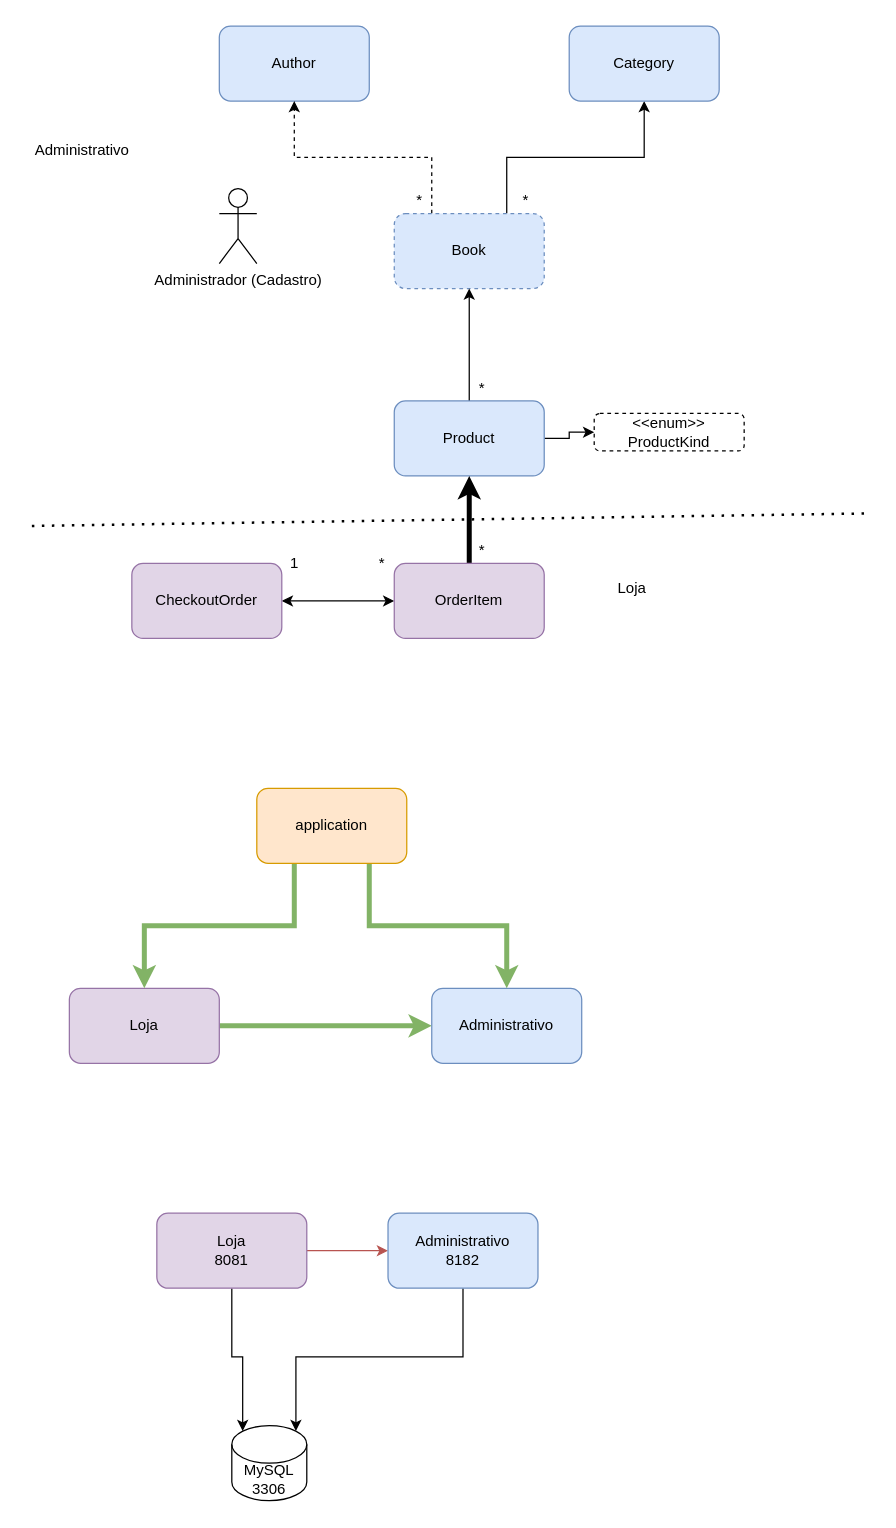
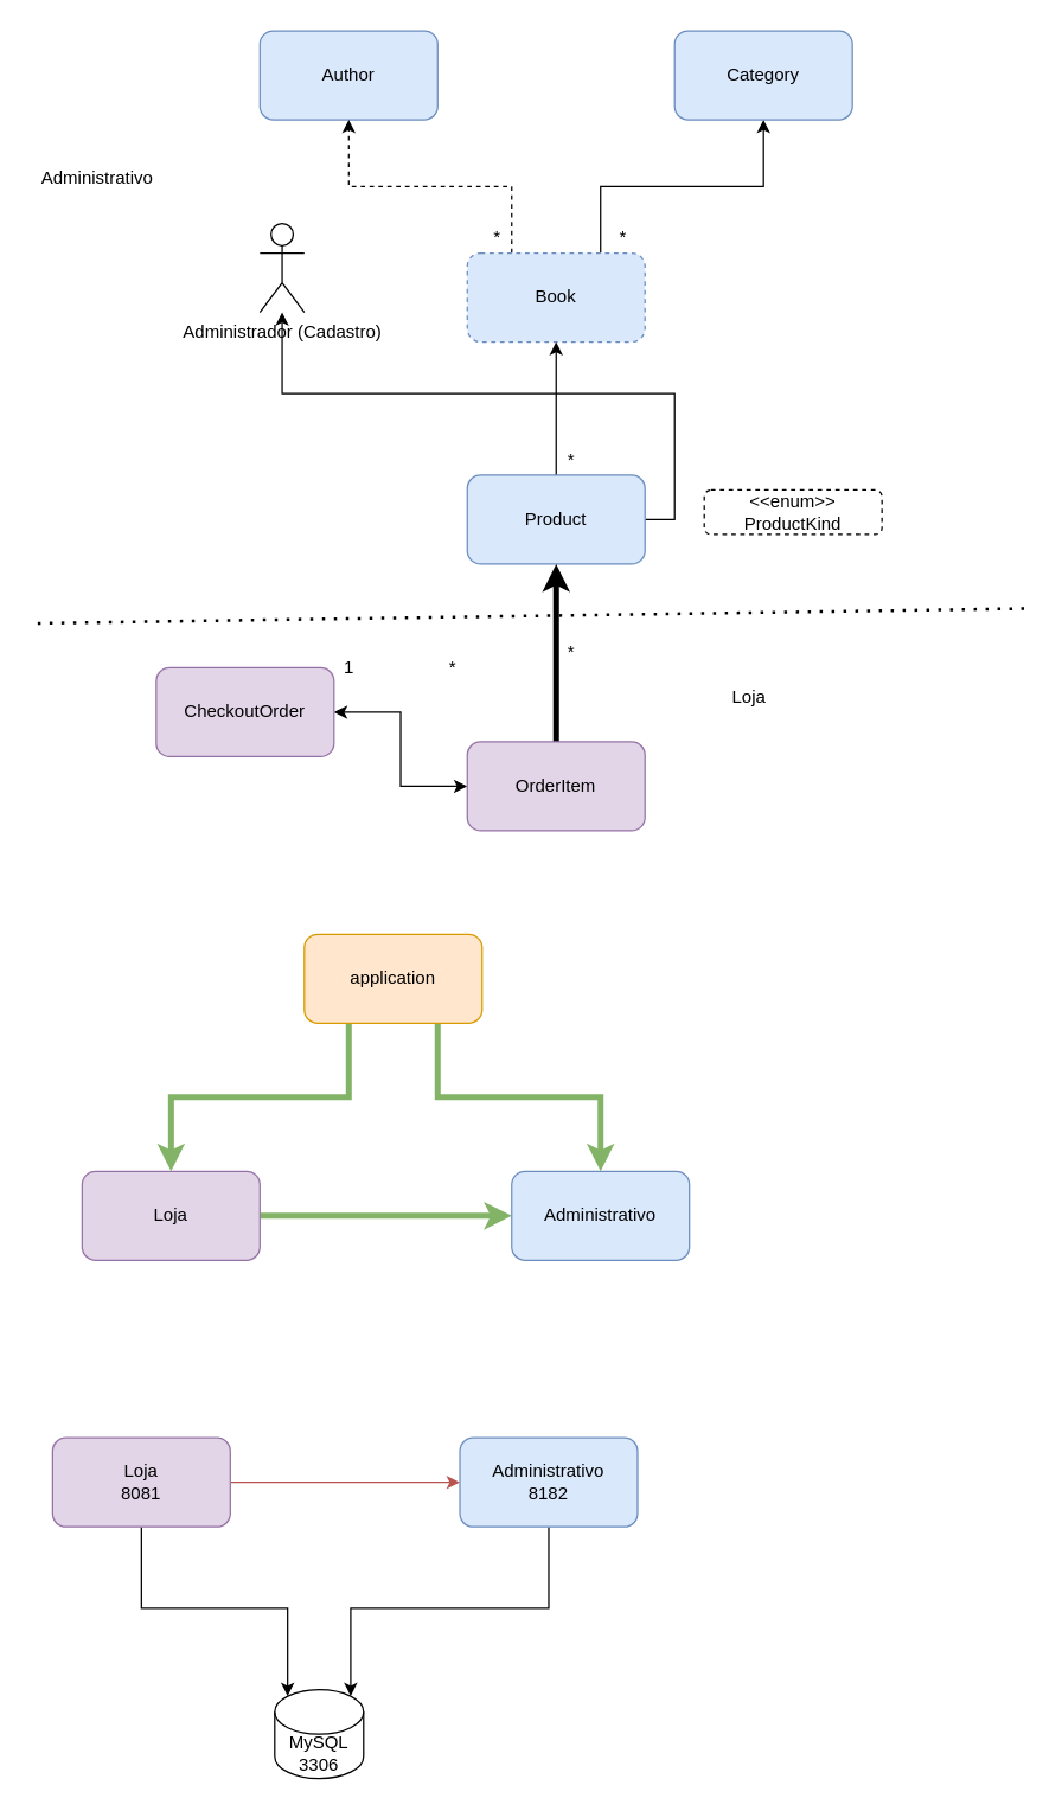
- <mxCell id="7" style="edgeStyle=orthogonalEdgeStyle;rounded=0;orthogonalLoop=1;jettySize=auto;html=1;exitX=1;exitY=0.5;exitDx=0;exitDy=0;entryX=0;entryY=0.5;entryDx=0;entryDy=0;startArrow=none;startFill=0;" parent="1" source="9" target="10" edge="1"><mxGeometry relative="1" as="geometry" /></mxCell>
+ <mxCell id="7" style="edgeStyle=orthogonalEdgeStyle;rounded=0;orthogonalLoop=1;jettySize=auto;html=1;exitX=1;exitY=0.5;exitDx=0;exitDy=0;startArrow=none;startFill=0;" parent="1" source="9" target="15" edge="1"><mxGeometry relative="1" as="geometry" /></mxCell>
- <mxCell id="14" value="OrderItem" style="rounded=1;whiteSpace=wrap;html=1;fillColor=#e1d5e7;strokeColor=#9673a6;" parent="1" vertex="1"><mxGeometry x="315" y="450" width="120" height="60" as="geometry" /></mxCell>
+ <mxCell id="14" value="OrderItem" style="rounded=1;whiteSpace=wrap;html=1;fillColor=#e1d5e7;strokeColor=#9673a6;" parent="1" vertex="1"><mxGeometry x="315" y="500" width="120" height="60" as="geometry" /></mxCell>
- <mxCell id="33" value="Loja&lt;br&gt;8081" style="rounded=1;whiteSpace=wrap;html=1;fillColor=#e1d5e7;strokeColor=#9673a6;" vertex="1" parent="1"><mxGeometry x="125" y="970" width="120" height="60" as="geometry" /></mxCell>
+ <mxCell id="33" value="Loja&lt;br&gt;8081" style="rounded=1;whiteSpace=wrap;html=1;fillColor=#e1d5e7;strokeColor=#9673a6;" vertex="1" parent="1"><mxGeometry x="35" y="970" width="120" height="60" as="geometry" /></mxCell>
